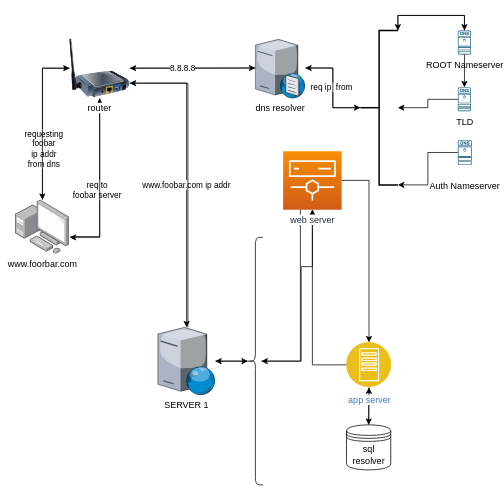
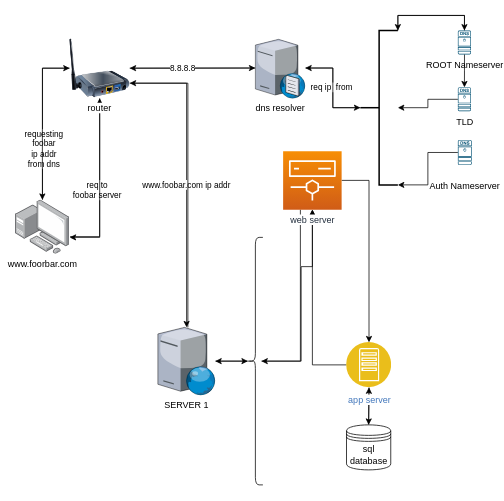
- <mxCell id="28" value="sql resolver" style="shape=datastore;whiteSpace=wrap;html=1;" parent="1" vertex="1"><mxGeometry x="461.5" y="566" width="59" height="60" as="geometry" /></mxCell>
+ <mxCell id="28" value="sql database" style="shape=datastore;whiteSpace=wrap;html=1;" parent="1" vertex="1"><mxGeometry x="461.5" y="566" width="59" height="60" as="geometry" /></mxCell>
